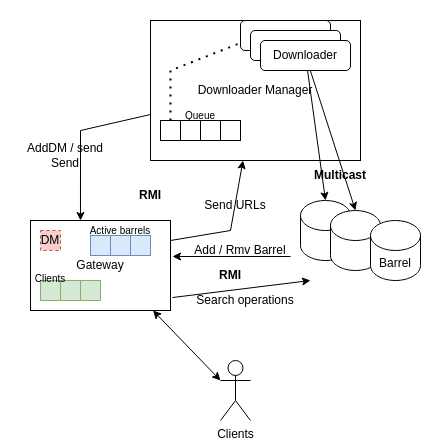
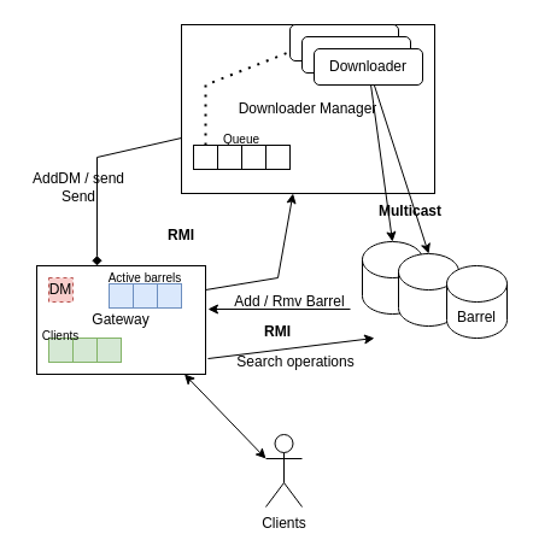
- <mxCell id="25" value="Send URLs " style="text;html=1;align=center;verticalAlign=middle;whiteSpace=wrap;rounded=0;" vertex="1" parent="1"><mxGeometry x="200" y="190" width="70" height="30" as="geometry" /></mxCell>
- <mxCell id="22" value="" style="endArrow=classic;html=1;rounded=0;entryX=0.357;entryY=0;entryDx=0;entryDy=0;entryPerimeter=0;" edge="1" parent="1" source="5" target="2"><mxGeometry width="50" height="50" relative="1" as="geometry"><mxPoint x="-50" y="150" as="sourcePoint" /><mxPoint x="0" y="100" as="targetPoint" /><Array as="points"><mxPoint x="80" y="130" /></Array></mxGeometry></mxCell>
+ <mxCell id="22" value="" style="endArrow=diamond;html=1;rounded=0;entryX=0.357;entryY=0;entryDx=0;entryDy=0;entryPerimeter=0;" edge="1" parent="1" source="5" target="2"><mxGeometry width="50" height="50" relative="1" as="geometry"><mxPoint x="-50" y="150" as="sourcePoint" /><mxPoint x="0" y="100" as="targetPoint" /><Array as="points"><mxPoint x="80" y="130" /></Array></mxGeometry></mxCell>
